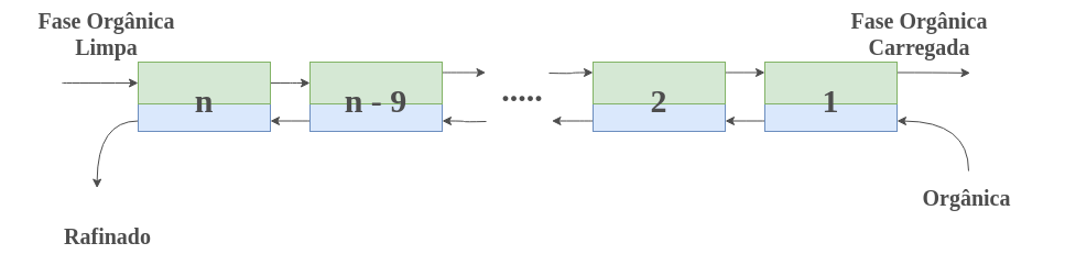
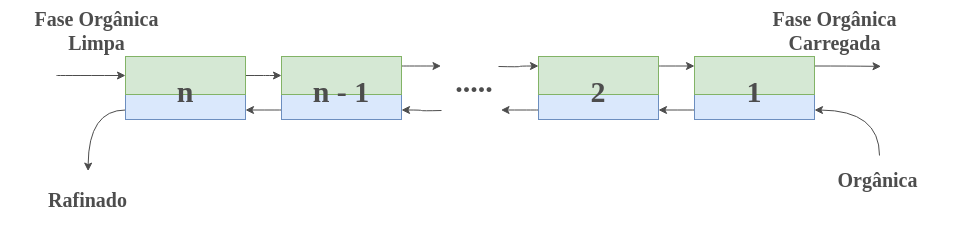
- <mxCell id="25" value="&lt;font style=&quot;font-size: 30px&quot;&gt;n - 9&lt;/font&gt;" style="text;html=1;strokeColor=none;fillColor=none;align=center;verticalAlign=middle;whiteSpace=wrap;shadow=0;fontFamily=Spectral;fontSource=https%3A%2F%2Ffonts.googleapis.com%2Fcss%3Ffamily%3DSpectral;fontStyle=1;fontColor=#4D4D4D;" parent="1" vertex="1"><mxGeometry x="309" y="81" width="64" height="20" as="geometry" /></mxCell>
+ <mxCell id="25" value="&lt;font style=&quot;font-size: 30px&quot;&gt;n - 1&lt;/font&gt;" style="text;html=1;strokeColor=none;fillColor=none;align=center;verticalAlign=middle;whiteSpace=wrap;shadow=0;fontFamily=Spectral;fontSource=https%3A%2F%2Ffonts.googleapis.com%2Fcss%3Ffamily%3DSpectral;fontStyle=1;fontColor=#4D4D4D;" parent="1" vertex="1"><mxGeometry x="309" y="81" width="64" height="20" as="geometry" /></mxCell>
- <mxCell id="28" value="&lt;font style=&quot;font-size: 20px&quot;&gt;Rafinado&lt;/font&gt;" style="text;html=1;strokeColor=none;fillColor=none;align=center;verticalAlign=middle;whiteSpace=wrap;shadow=0;fontFamily=Spectral;fontSource=https%3A%2F%2Ffonts.googleapis.com%2Fcss%3Ffamily%3DSpectral;fontStyle=1;fontColor=#4D4D4D;" parent="1" vertex="1"><mxGeometry x="30" y="204" width="135" height="20" as="geometry" /></mxCell>
+ <mxCell id="28" value="&lt;font style=&quot;font-size: 20px&quot;&gt;Rafinado&lt;/font&gt;" style="text;html=1;strokeColor=none;fillColor=none;align=center;verticalAlign=middle;whiteSpace=wrap;shadow=0;fontFamily=Spectral;fontSource=https%3A%2F%2Ffonts.googleapis.com%2Fcss%3Ffamily%3DSpectral;fontStyle=1;fontColor=#4D4D4D;" parent="1" vertex="1"><mxGeometry x="20" y="189" width="135" height="20" as="geometry" /></mxCell>
